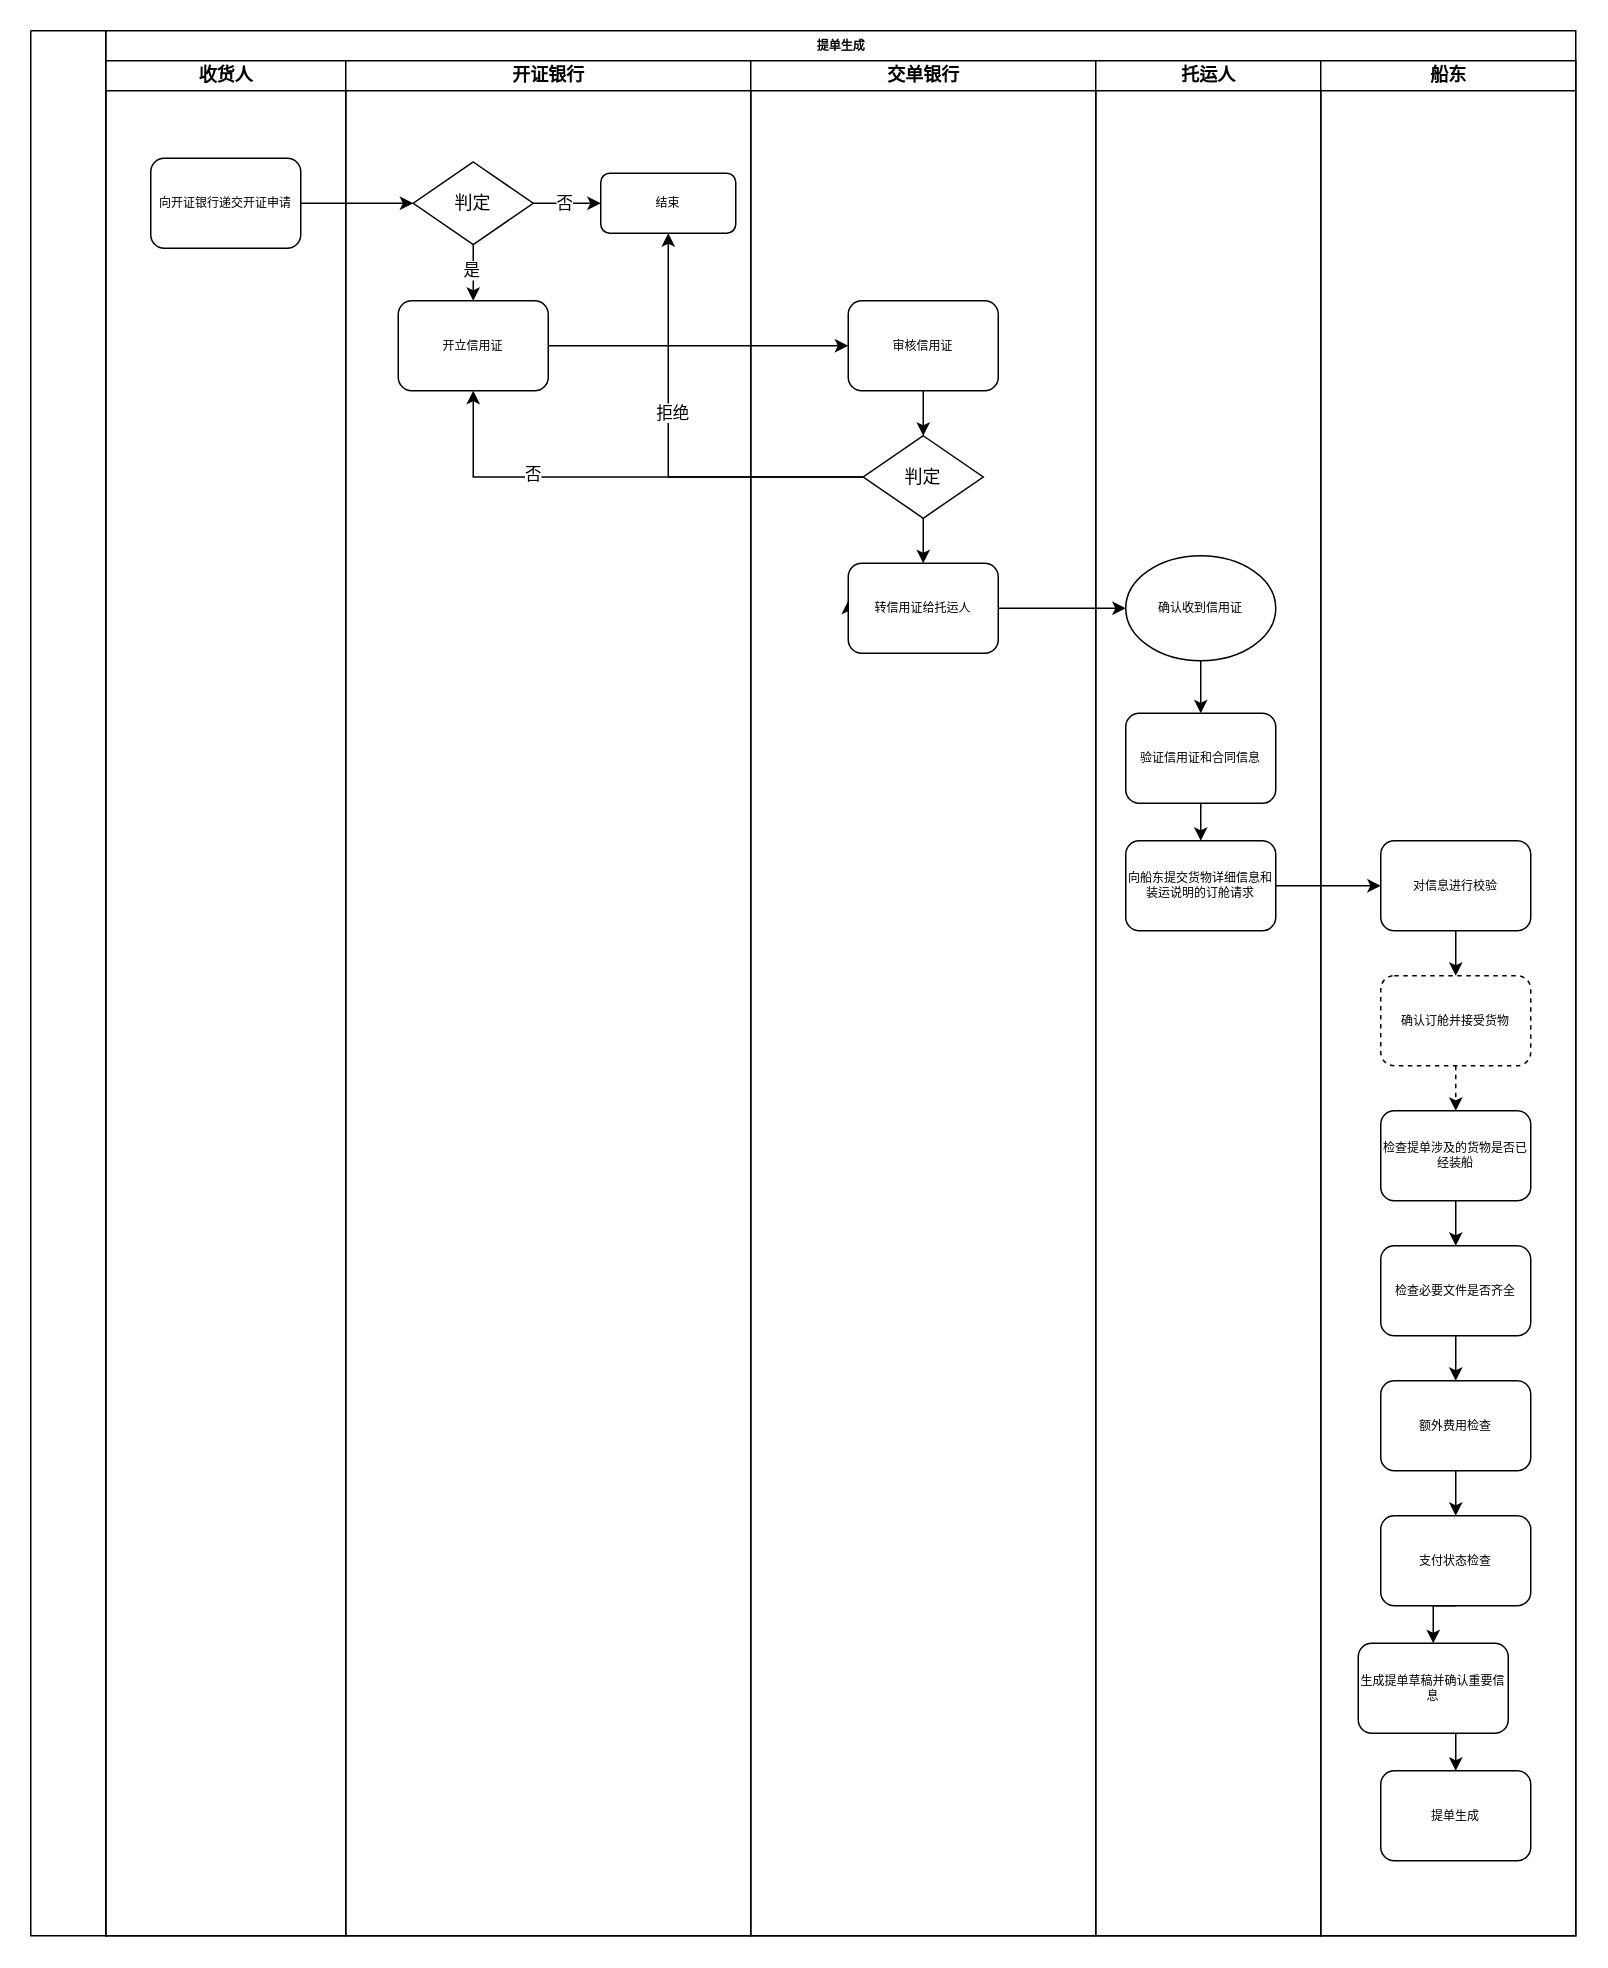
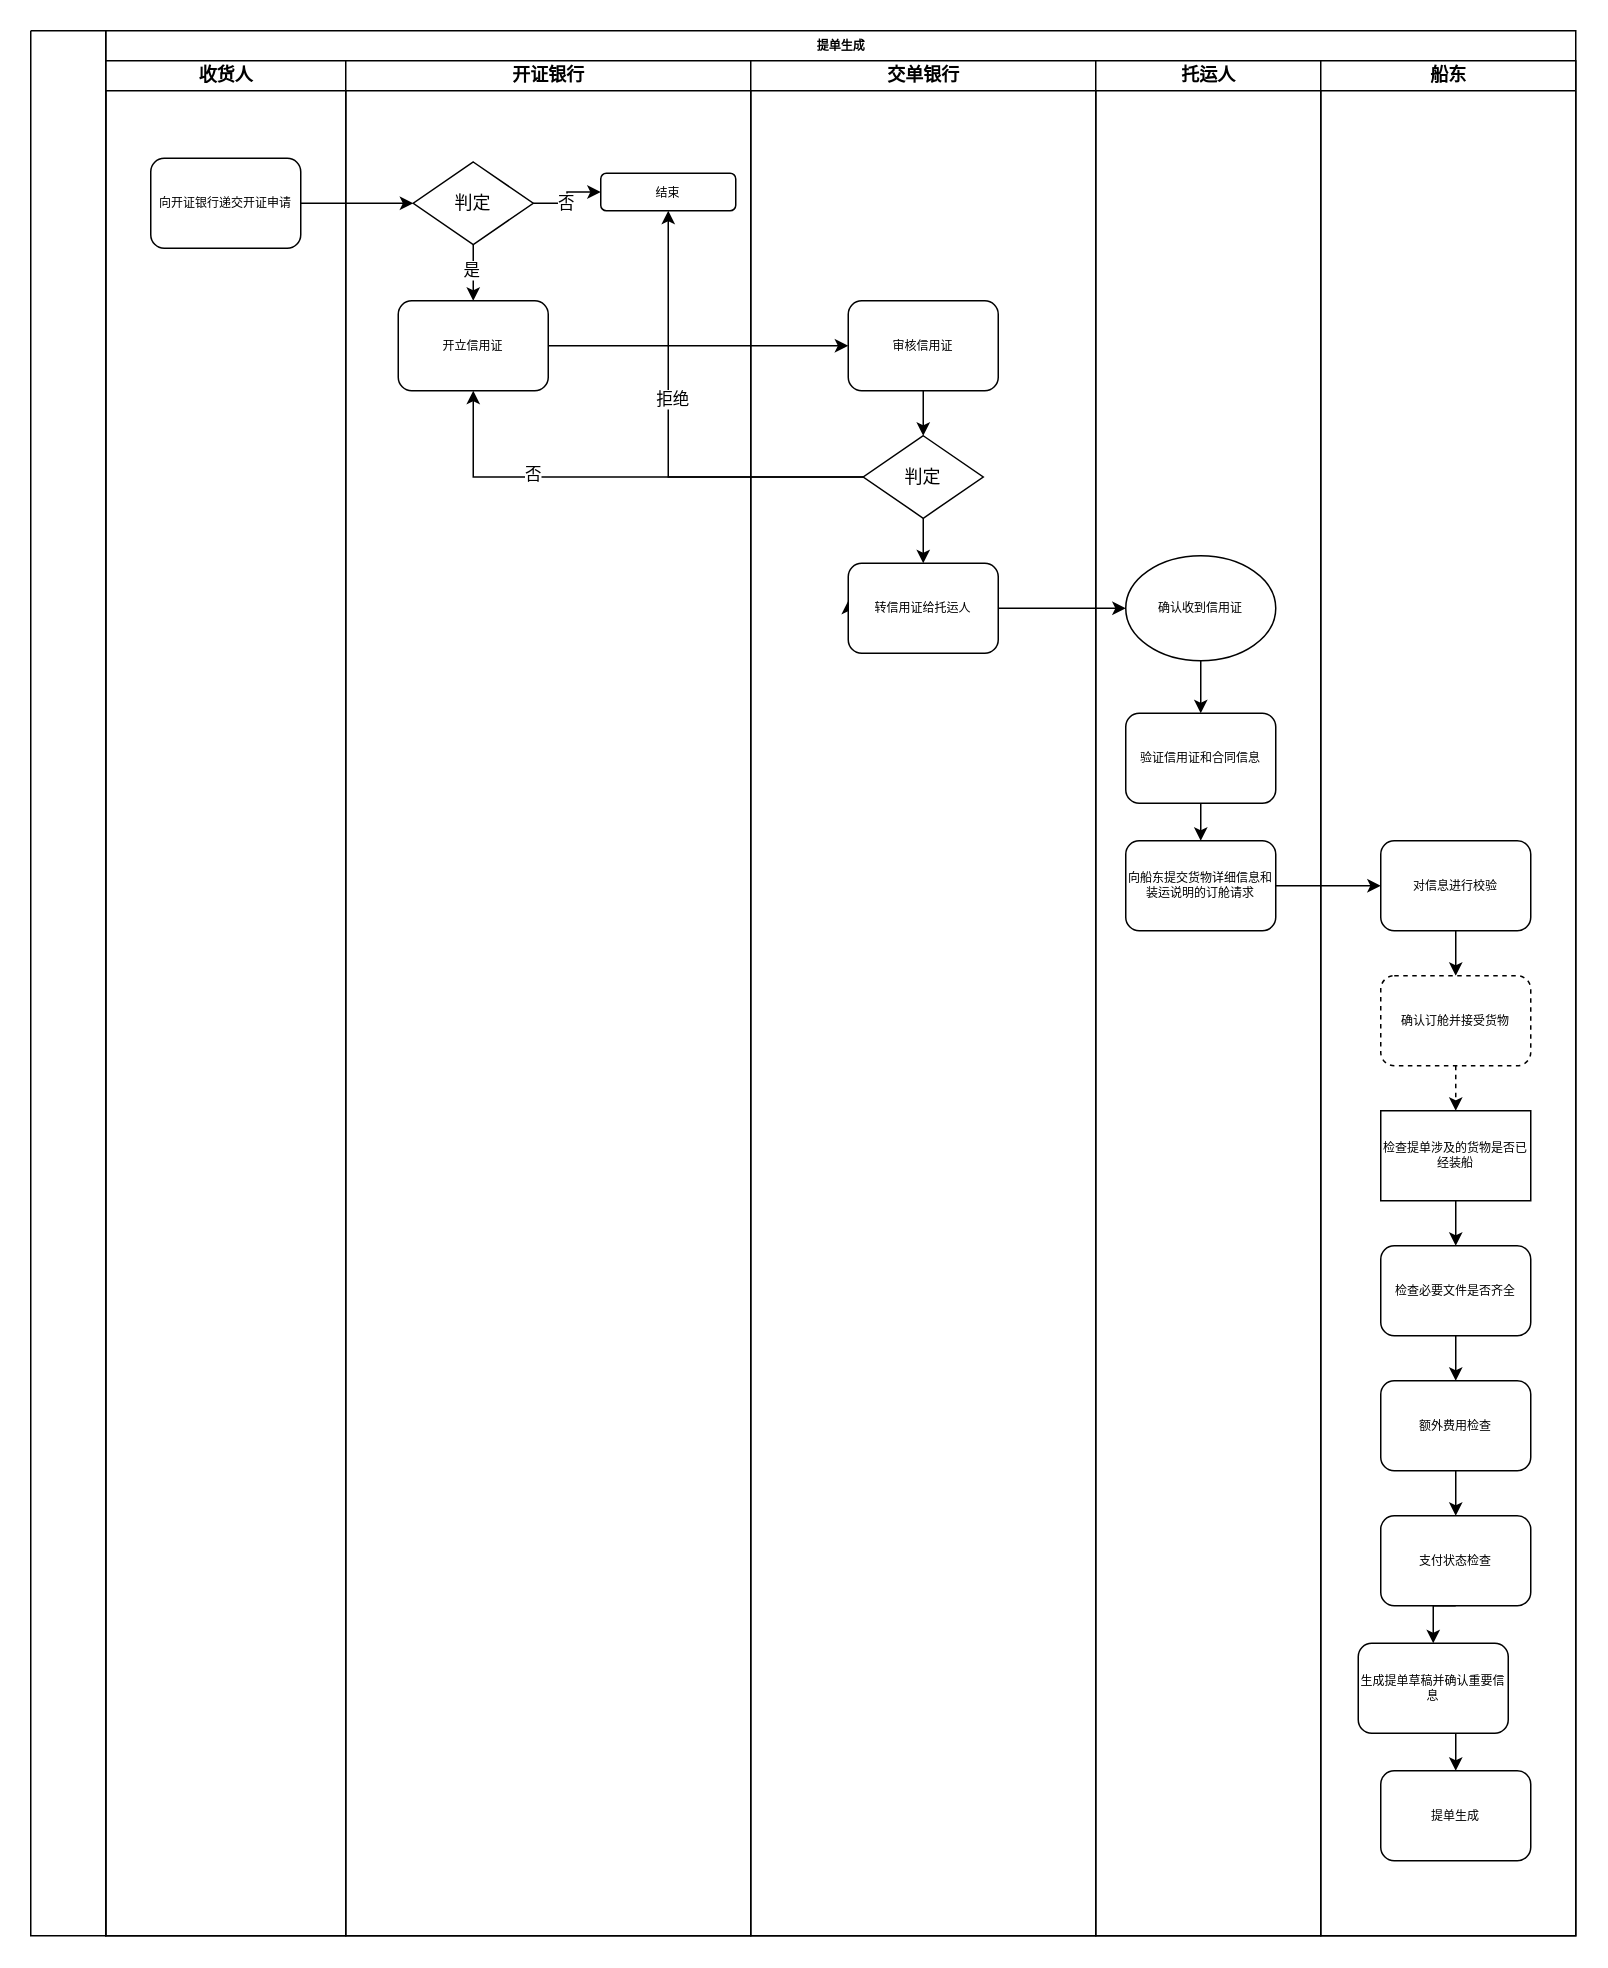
- <mxCell id="11" value="结束" style="rounded=1;whiteSpace=wrap;html=1;shadow=0;labelBackgroundColor=none;strokeWidth=1;fontFamily=Verdana;fontSize=8;align=center;" parent="5" vertex="1"><mxGeometry x="170" y="75" width="90" height="40" as="geometry" /></mxCell>
+ <mxCell id="11" value="结束" style="rounded=1;whiteSpace=wrap;html=1;shadow=0;labelBackgroundColor=none;strokeWidth=1;fontFamily=Verdana;fontSize=8;align=center;" parent="5" vertex="1"><mxGeometry x="170" y="75" width="90" height="25" as="geometry" /></mxCell>
- <mxCell id="36" value="检查提单涉及的货物是否已经装船" style="rounded=1;whiteSpace=wrap;html=1;shadow=0;labelBackgroundColor=none;strokeWidth=1;fontFamily=Verdana;fontSize=8;align=center;" vertex="1" parent="30"><mxGeometry x="40" y="700" width="100" height="60" as="geometry" /></mxCell>
+ <mxCell id="36" value="检查提单涉及的货物是否已经装船" style="whiteSpace=wrap;html=1;shadow=0;labelBackgroundColor=none;strokeWidth=1;fontFamily=Verdana;fontSize=8;align=center;rounded=0;" vertex="1" parent="30"><mxGeometry x="40" y="700" width="100" height="60" as="geometry" /></mxCell>
